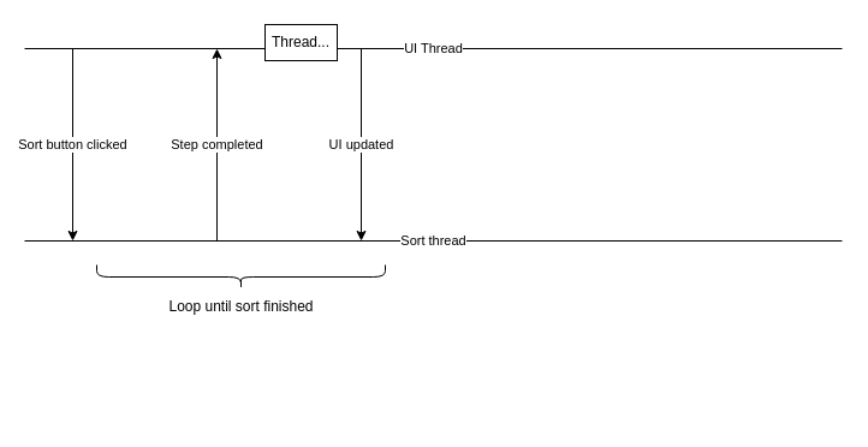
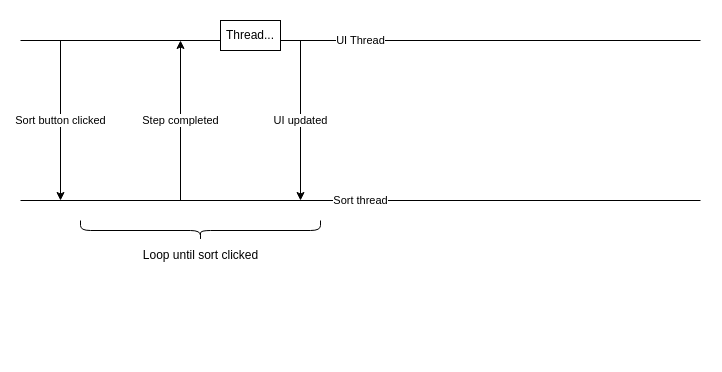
- <mxCell id="9" value="Loop until sort finished" style="text;html=1;align=center;verticalAlign=middle;resizable=0;points=[];autosize=1;strokeColor=none;fillColor=none;" vertex="1" parent="1"><mxGeometry x="130" y="240" width="140" height="30" as="geometry" /></mxCell>
+ <mxCell id="9" value="Loop until sort clicked" style="text;html=1;align=center;verticalAlign=middle;resizable=0;points=[];autosize=1;strokeColor=none;fillColor=none;" vertex="1" parent="1"><mxGeometry x="130" y="240" width="140" height="30" as="geometry" /></mxCell>
